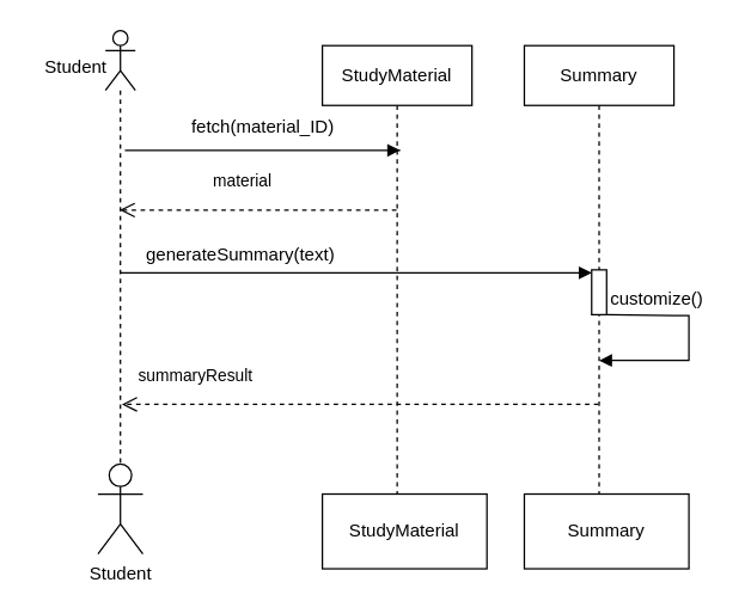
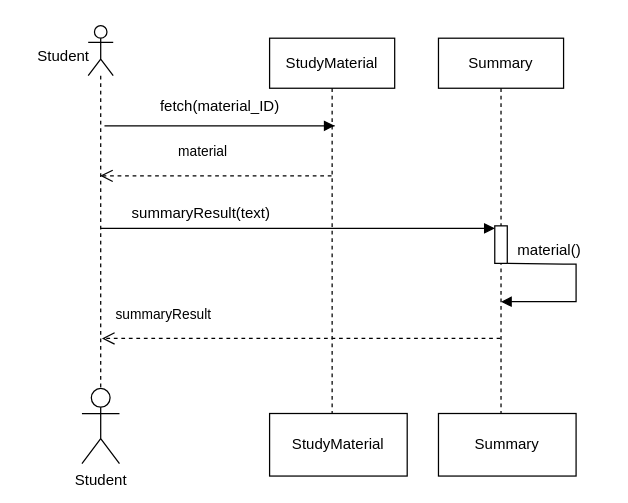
- <mxCell id="15" value="generateSummary(text)" style="text;html=1;align=center;verticalAlign=middle;resizable=0;points=[];autosize=1;strokeColor=none;fillColor=none;" vertex="1" parent="1"><mxGeometry x="85" y="155" width="150" height="30" as="geometry" /></mxCell>
+ <mxCell id="15" value="summaryResult(text)" style="text;html=1;align=center;verticalAlign=middle;resizable=0;points=[];autosize=1;strokeColor=none;fillColor=none;" vertex="1" parent="1"><mxGeometry x="85" y="155" width="150" height="30" as="geometry" /></mxCell>
- <mxCell id="9" value="&amp;nbsp; &amp;nbsp; &amp;nbsp;customize()" style="text;html=1;align=center;verticalAlign=middle;resizable=0;points=[];autosize=1;strokeColor=none;fillColor=none;" vertex="1" parent="1"><mxGeometry x="380" y="185" width="100" height="30" as="geometry" /></mxCell>
+ <mxCell id="9" value="&amp;nbsp; &amp;nbsp; &amp;nbsp;material()" style="text;html=1;align=center;verticalAlign=middle;resizable=0;points=[];autosize=1;strokeColor=none;fillColor=none;" vertex="1" parent="1"><mxGeometry x="380" y="185" width="100" height="30" as="geometry" /></mxCell>
